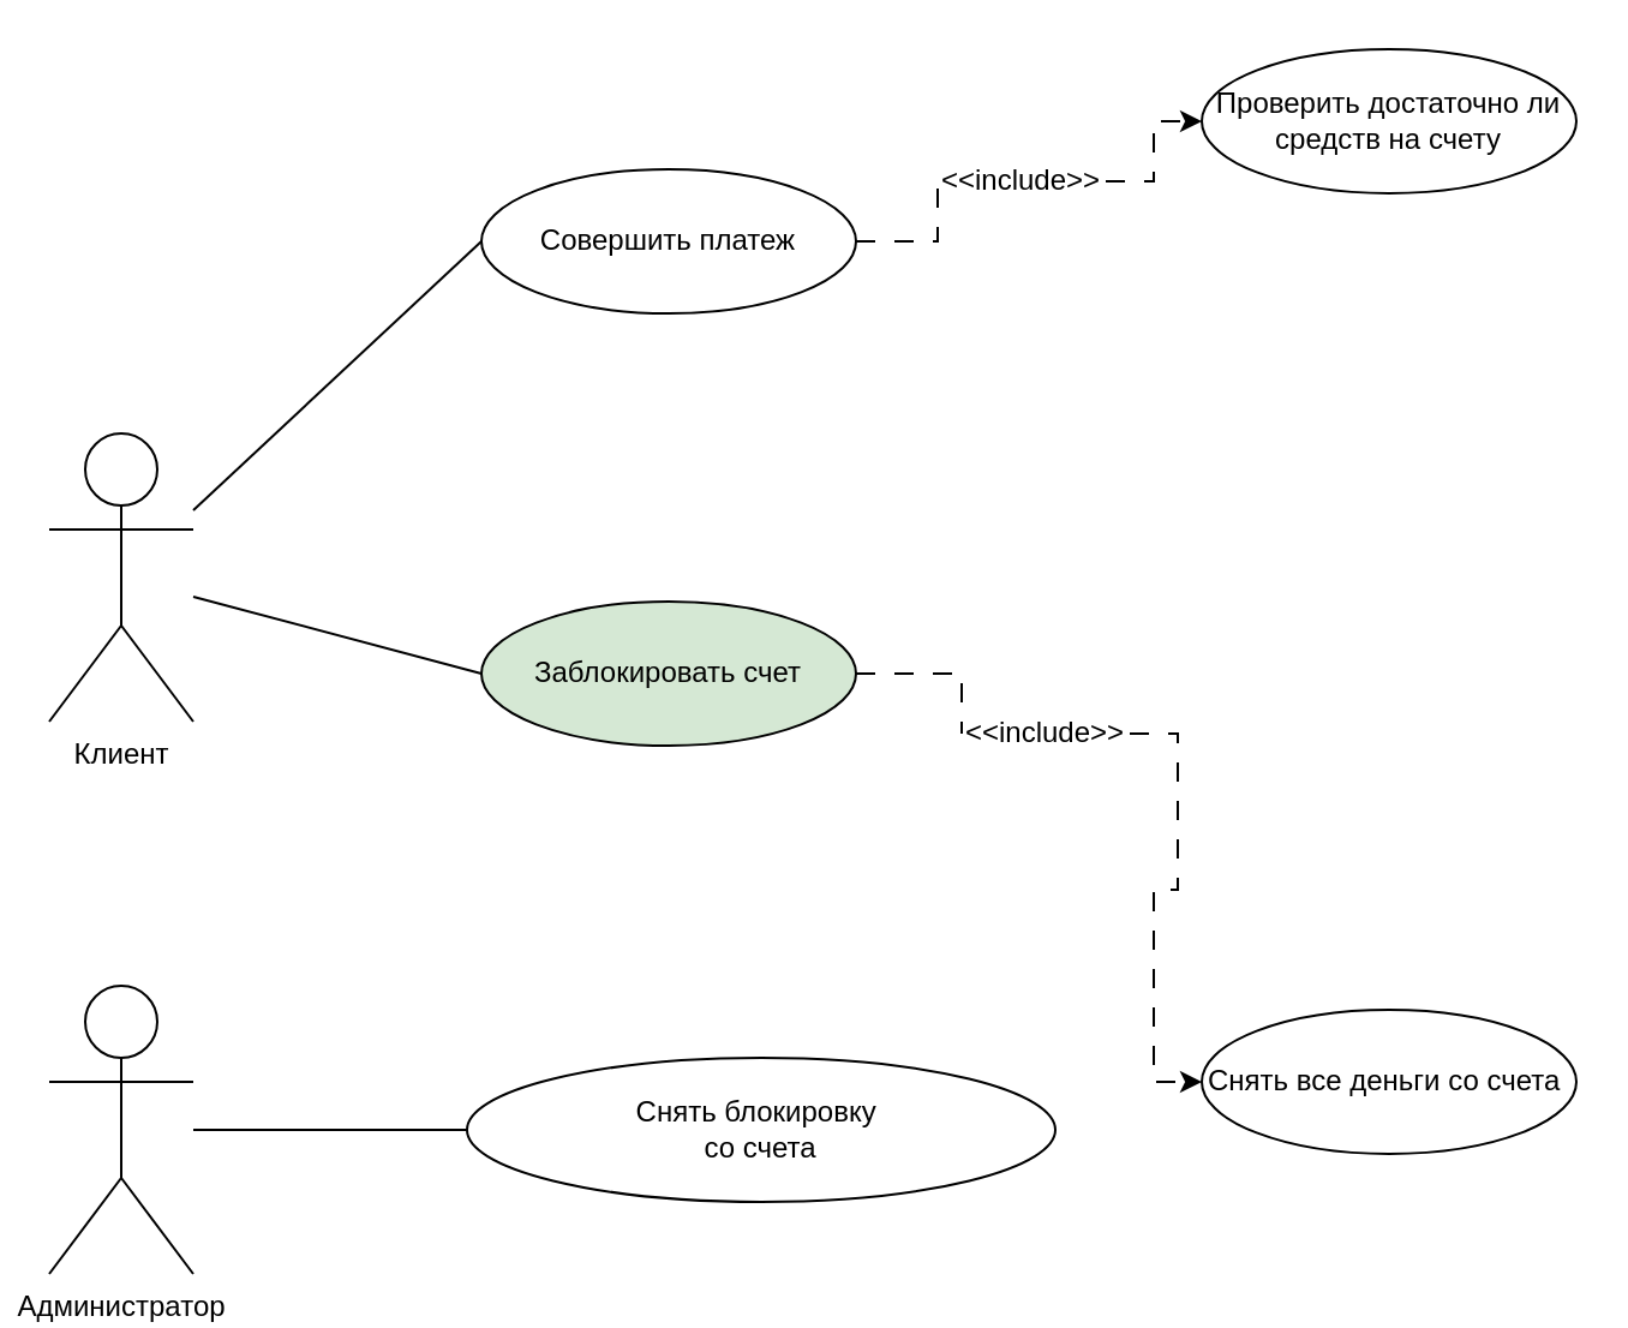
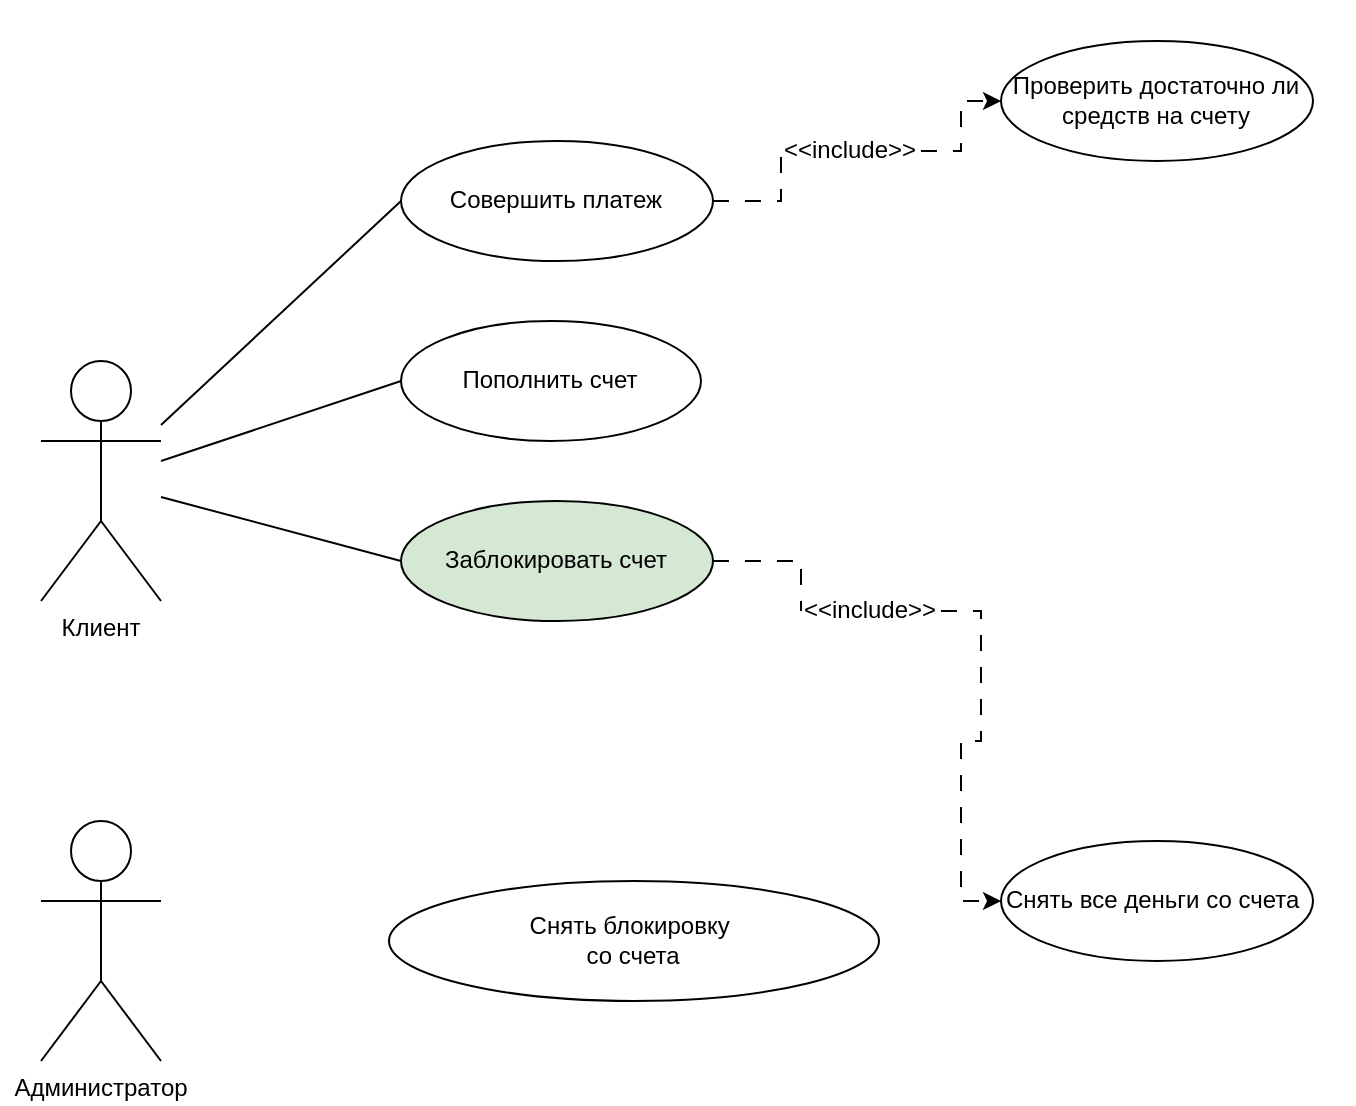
+ <mxCell id="5" value="Пополнить счет" style="ellipse;whiteSpace=wrap;html=1;" parent="1" vertex="1"><mxGeometry x="200" y="160" width="150" height="60" as="geometry" /></mxCell>
+ <mxCell id="9" value="" style="endArrow=none;html=1;rounded=0;entryX=0;entryY=0.5;entryDx=0;entryDy=0;" parent="1" source="2" target="5" edge="1"><mxGeometry width="50" height="50" relative="1" as="geometry"><mxPoint x="90" y="250" as="sourcePoint" /><mxPoint x="390" y="280" as="targetPoint" /></mxGeometry></mxCell>
- <mxCell id="19" value="" style="endArrow=none;html=1;rounded=0;entryX=0;entryY=0.5;entryDx=0;entryDy=0;" parent="1" source="18" target="7" edge="1"><mxGeometry width="50" height="50" relative="1" as="geometry"><mxPoint x="90" y="470" as="sourcePoint" /><mxPoint x="450" y="410" as="targetPoint" /></mxGeometry></mxCell>
